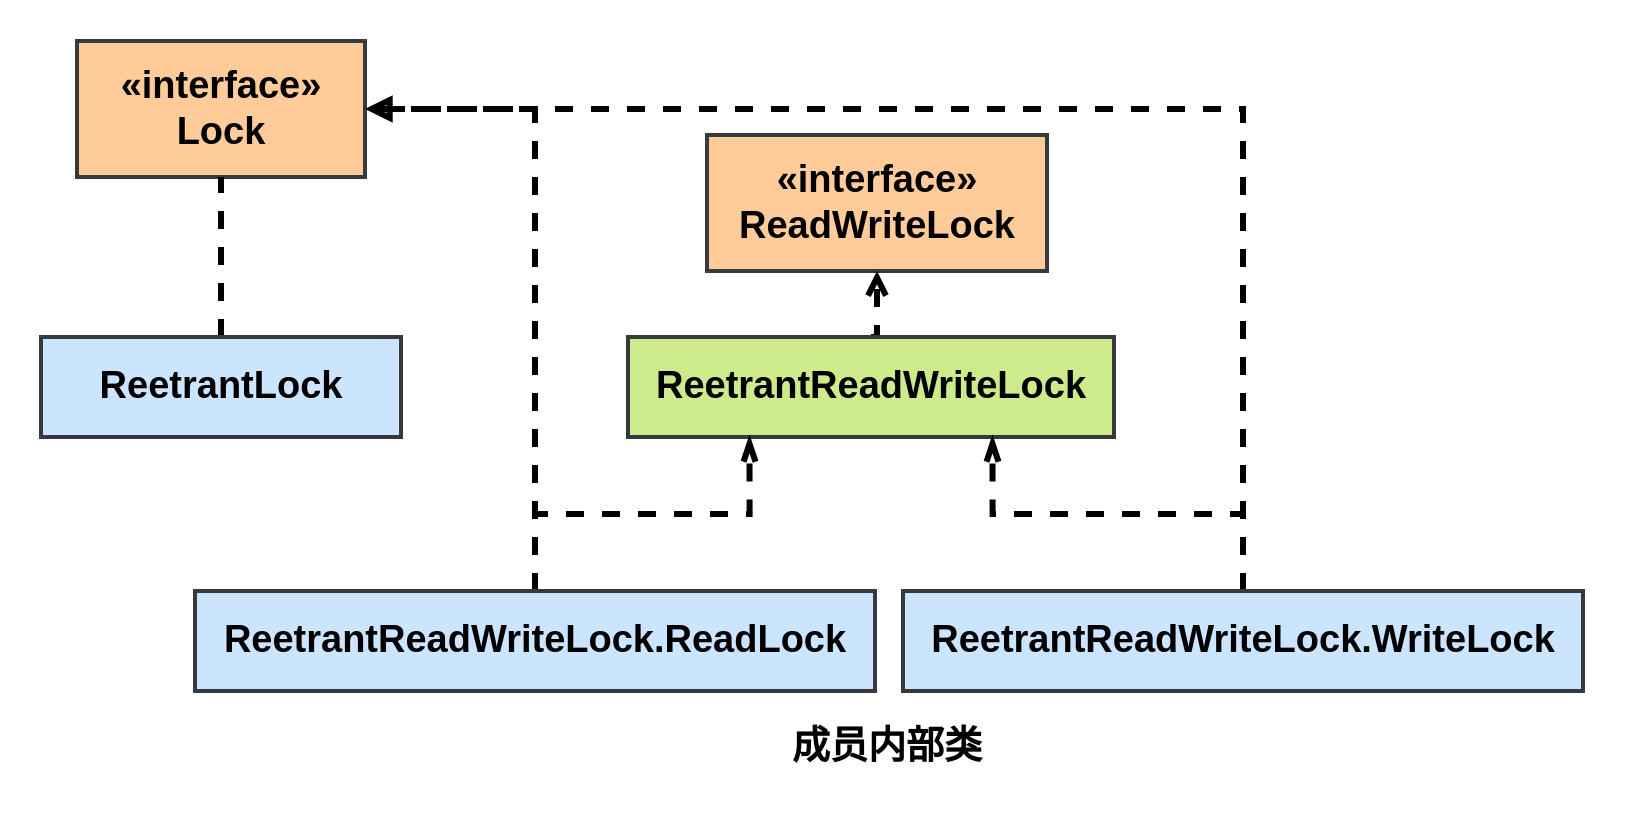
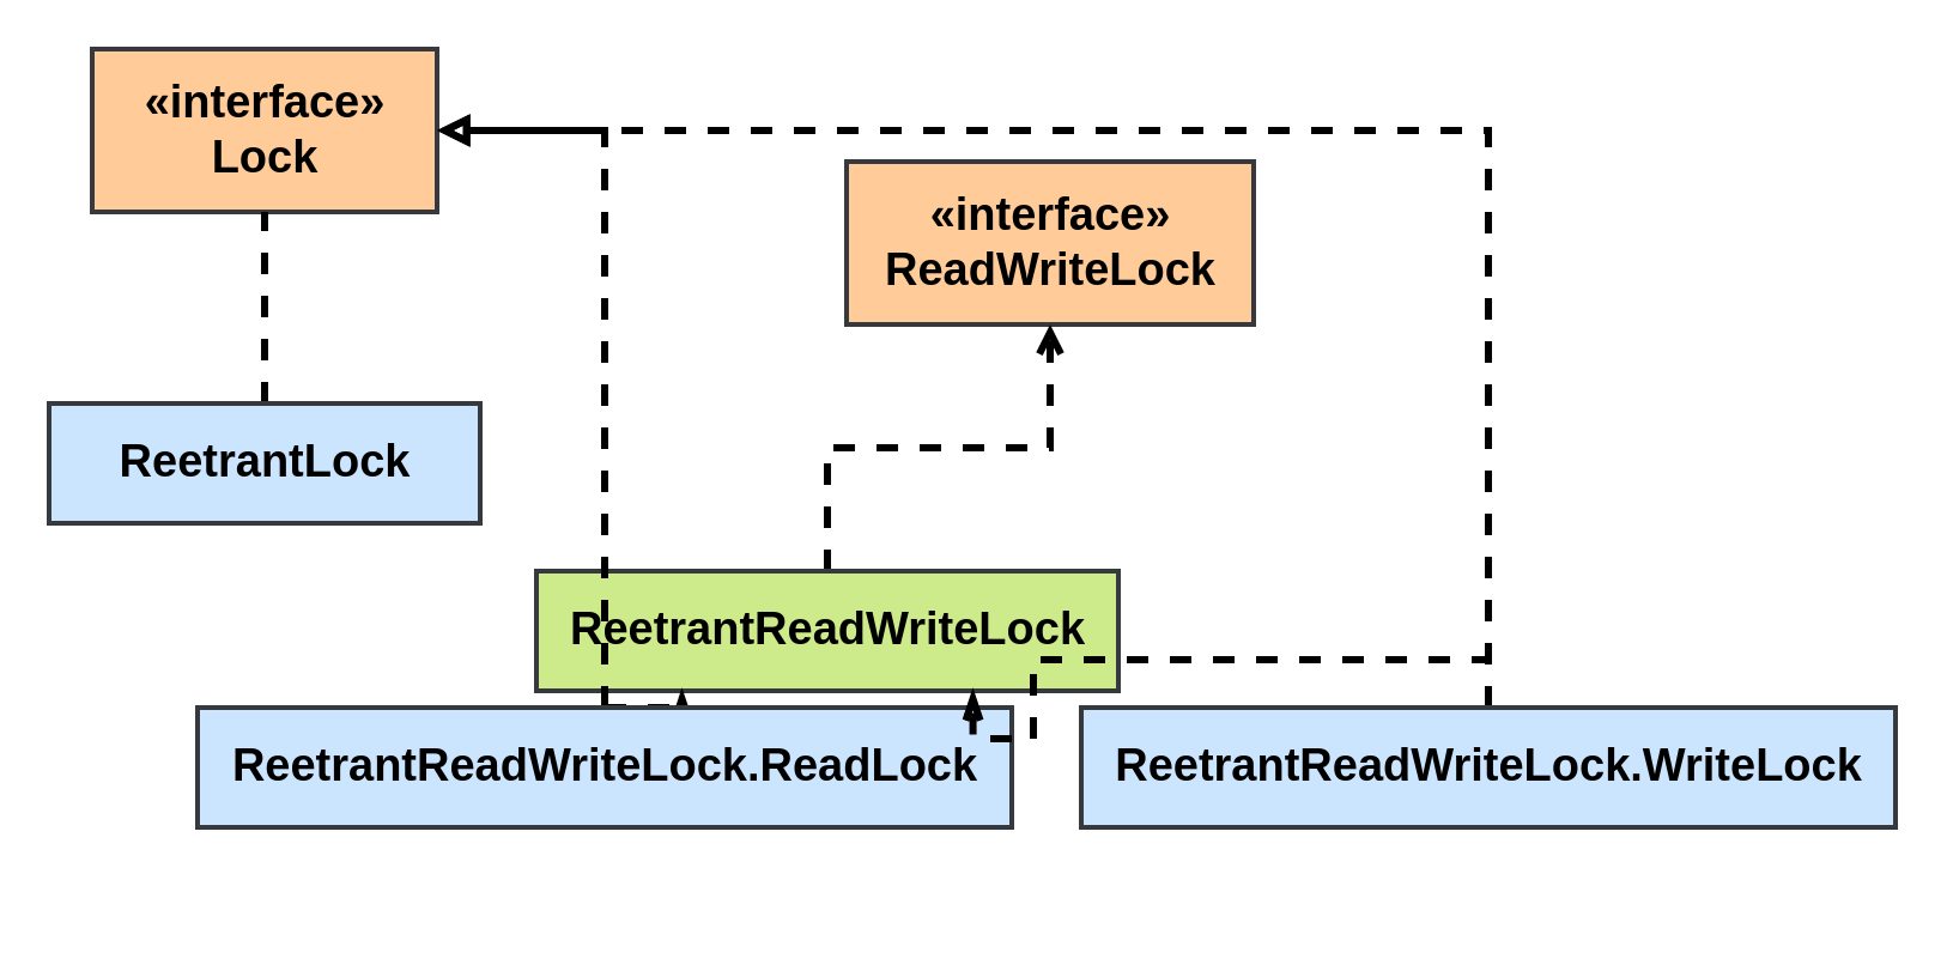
- <mxCell id="11" style="edgeStyle=orthogonalEdgeStyle;rounded=0;orthogonalLoop=1;jettySize=auto;html=1;exitX=0.5;exitY=0;exitDx=0;exitDy=0;dashed=1;startArrow=none;startFill=0;strokeWidth=3;fontSize=19;fontColor=#000000;entryX=1;entryY=0.5;entryDx=0;entryDy=0;endArrow=none;endFill=0;" edge="1" parent="1" source="13" target="2"><mxGeometry relative="1" as="geometry"><mxPoint x="435.857" y="220.571" as="targetPoint" /></mxGeometry></mxCell>
+ <mxCell id="11" style="edgeStyle=orthogonalEdgeStyle;rounded=0;orthogonalLoop=1;jettySize=auto;html=1;exitX=0.5;exitY=0;exitDx=0;exitDy=0;dashed=1;startArrow=none;startFill=0;strokeWidth=3;fontSize=19;fontColor=#000000;entryX=1;entryY=0.5;entryDx=0;entryDy=0;endArrow=block;endFill=0;" edge="1" parent="1" source="13" target="2"><mxGeometry relative="1" as="geometry"><mxPoint x="435.857" y="220.571" as="targetPoint" /></mxGeometry></mxCell>
- <mxCell id="5" value="ReetrantReadWriteLock" style="html=1;strokeWidth=2;fontSize=19;fontStyle=1;fillColor=#cdeb8b;strokeColor=#36393d;" vertex="1" parent="1"><mxGeometry x="313.5" y="168" width="243" height="50" as="geometry" /></mxCell>
+ <mxCell id="5" value="ReetrantReadWriteLock" style="html=1;strokeWidth=2;fontSize=19;fontStyle=1;fillColor=#cdeb8b;strokeColor=#36393d;" vertex="1" parent="1"><mxGeometry x="223.5" y="238" width="243" height="50" as="geometry" /></mxCell>
- <mxCell id="10" value="ReetrantReadWriteLock.ReadLock" style="html=1;strokeWidth=2;fontSize=19;fontStyle=1;fillColor=#cce5ff;strokeColor=#36393d;" vertex="1" parent="1"><mxGeometry x="97" y="295" width="340" height="50" as="geometry" /></mxCell>
+ <mxCell id="10" value="ReetrantReadWriteLock.ReadLock" style="html=1;strokeWidth=2;fontSize=19;fontStyle=1;fillColor=#cce5ff;strokeColor=#36393d;" vertex="1" parent="1"><mxGeometry x="82" y="295" width="340" height="50" as="geometry" /></mxCell>
- <mxCell id="14" value="&lt;b&gt;成员内部类&lt;/b&gt;" style="text;html=1;align=center;verticalAlign=middle;resizable=0;points=[];autosize=1;fontSize=19;fontColor=#000000;" vertex="1" parent="1"><mxGeometry x="390" y="359" width="105" height="27" as="geometry" /></mxCell>
